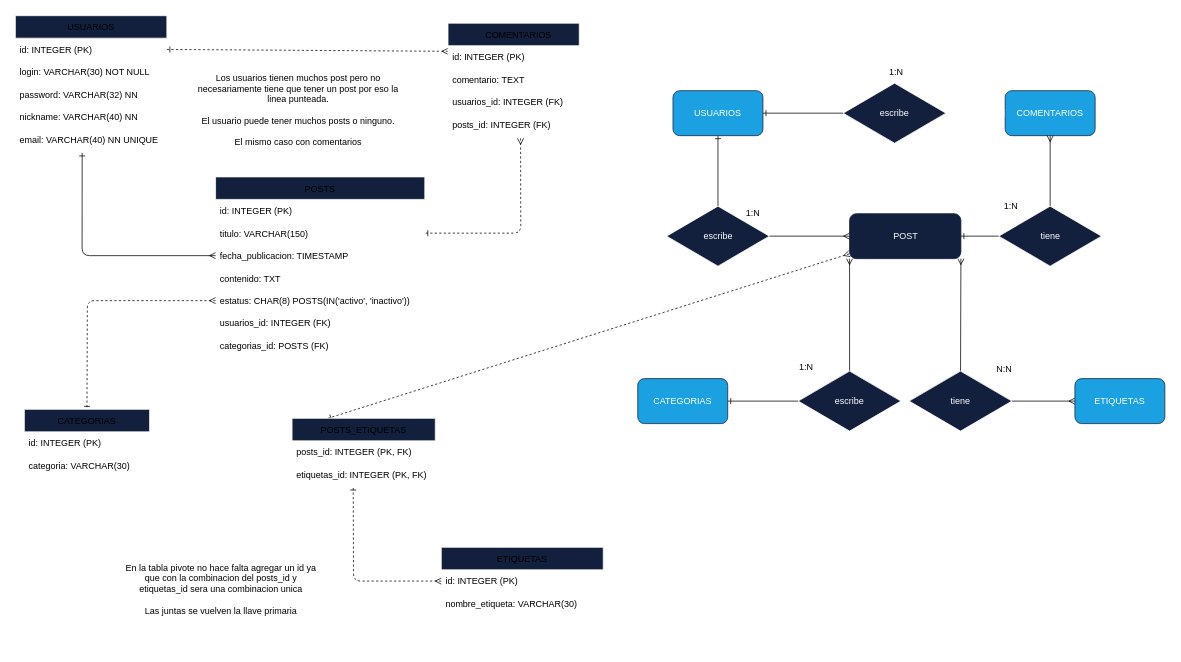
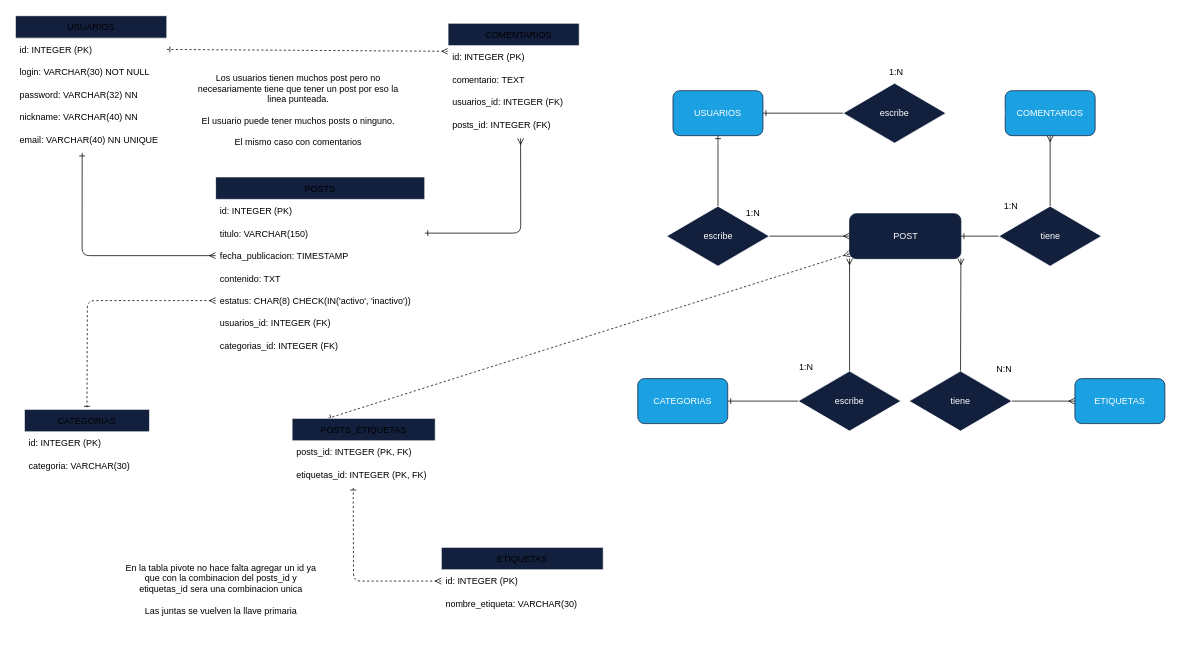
- <mxCell id="55" style="edgeStyle=none;html=1;exitX=0.553;exitY=1.119;exitDx=0;exitDy=0;entryX=1;entryY=0.5;entryDx=0;entryDy=0;dashed=1;startArrow=ERmany;startFill=0;endArrow=ERone;endFill=0;strokeColor=default;exitPerimeter=0;" parent="1" source="46" target="35" edge="1"><mxGeometry relative="1" as="geometry"><Array as="points"><mxPoint x="694" y="310" /></Array></mxGeometry></mxCell>
+ <mxCell id="55" style="edgeStyle=none;html=1;exitX=0.553;exitY=1.119;exitDx=0;exitDy=0;entryX=1;entryY=0.5;entryDx=0;entryDy=0;dashed=0;startArrow=ERmany;startFill=0;endArrow=ERone;endFill=0;strokeColor=default;exitPerimeter=0;" parent="1" source="46" target="35" edge="1"><mxGeometry relative="1" as="geometry"><Array as="points"><mxPoint x="694" y="310" /></Array></mxGeometry></mxCell>
- <mxCell id="38" value="estatus: CHAR(8) POSTS(IN('activo', 'inactivo'))" style="text;strokeColor=none;fillColor=none;align=left;verticalAlign=middle;spacingLeft=4;spacingRight=4;overflow=hidden;points=[[0,0.5],[1,0.5]];portConstraint=eastwest;rotatable=0;" parent="33" vertex="1"><mxGeometry y="150" width="279" height="30" as="geometry" /></mxCell>
+ <mxCell id="38" value="estatus: CHAR(8) CHECK(IN('activo', 'inactivo'))" style="text;strokeColor=none;fillColor=none;align=left;verticalAlign=middle;spacingLeft=4;spacingRight=4;overflow=hidden;points=[[0,0.5],[1,0.5]];portConstraint=eastwest;rotatable=0;" parent="33" vertex="1"><mxGeometry y="150" width="279" height="30" as="geometry" /></mxCell>
- <mxCell id="40" value="categorias_id: POSTS (FK)" style="text;strokeColor=none;fillColor=none;align=left;verticalAlign=middle;spacingLeft=4;spacingRight=4;overflow=hidden;points=[[0,0.5],[1,0.5]];portConstraint=eastwest;rotatable=0;" parent="33" vertex="1"><mxGeometry y="210" width="279" height="30" as="geometry" /></mxCell>
+ <mxCell id="40" value="categorias_id: INTEGER (FK)" style="text;strokeColor=none;fillColor=none;align=left;verticalAlign=middle;spacingLeft=4;spacingRight=4;overflow=hidden;points=[[0,0.5],[1,0.5]];portConstraint=eastwest;rotatable=0;" parent="33" vertex="1"><mxGeometry y="210" width="279" height="30" as="geometry" /></mxCell>
